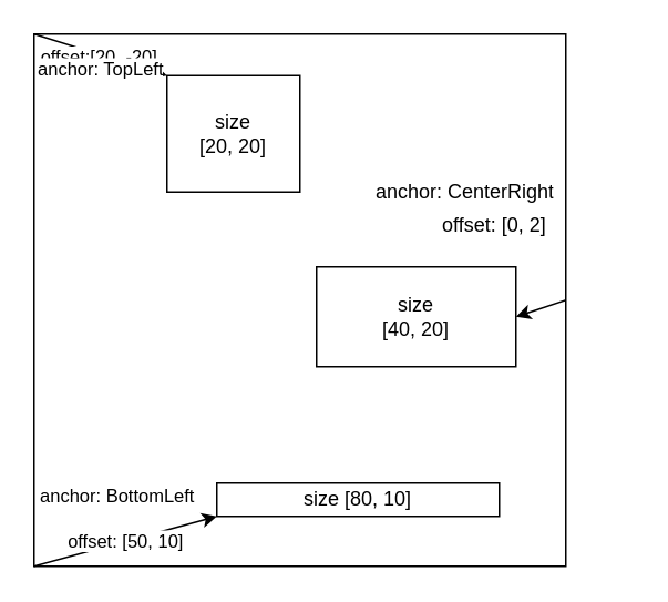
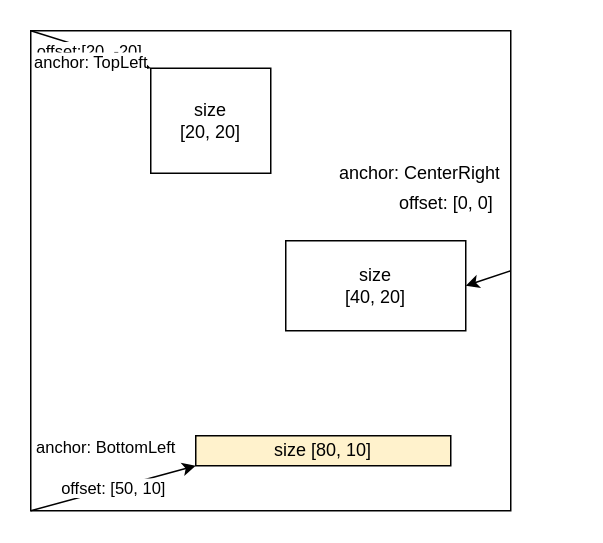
- <mxCell id="13" value="offset: [0, 2]" style="text;strokeColor=none;fillColor=none;align=left;verticalAlign=middle;spacingLeft=4;spacingRight=4;overflow=hidden;points=[[0,0.5],[1,0.5]];portConstraint=eastwest;rotatable=0;whiteSpace=wrap;html=1;" parent="1" vertex="1"><mxGeometry x="260" y="120" width="120" height="30" as="geometry" /></mxCell>
+ <mxCell id="13" value="offset: [0, 0]" style="text;strokeColor=none;fillColor=none;align=left;verticalAlign=middle;spacingLeft=4;spacingRight=4;overflow=hidden;points=[[0,0.5],[1,0.5]];portConstraint=eastwest;rotatable=0;whiteSpace=wrap;html=1;" parent="1" vertex="1"><mxGeometry x="260" y="120" width="120" height="30" as="geometry" /></mxCell>
- <mxCell id="10" value="size [80, 10]" style="rounded=0;whiteSpace=wrap;html=1;" parent="1" vertex="1"><mxGeometry x="130" y="290" width="170" height="20" as="geometry" /></mxCell>
+ <mxCell id="10" value="size [80, 10]" style="rounded=0;whiteSpace=wrap;html=1;fillColor=#fff2cc;" parent="1" vertex="1"><mxGeometry x="130" y="290" width="170" height="20" as="geometry" /></mxCell>
